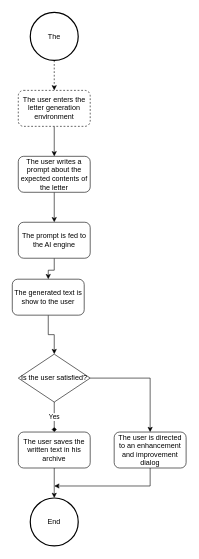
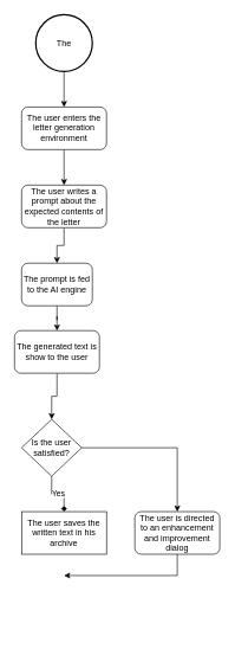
- <mxCell id="3" style="edgeStyle=orthogonalEdgeStyle;rounded=0;orthogonalLoop=1;jettySize=auto;html=1;dashed=1;" edge="1" parent="1" source="4" target="6"><mxGeometry relative="1" as="geometry" /></mxCell>
+ <mxCell id="3" style="edgeStyle=orthogonalEdgeStyle;rounded=0;orthogonalLoop=1;jettySize=auto;html=1;" edge="1" parent="1" source="4" target="6"><mxGeometry relative="1" as="geometry" /></mxCell>
- <mxCell id="6" value="The user enters the letter generation environment" style="rounded=1;whiteSpace=wrap;html=1;dashed=1;" vertex="1" parent="1"><mxGeometry x="30" y="150" width="120" height="60" as="geometry" /></mxCell>
+ <mxCell id="6" value="The user enters the letter generation environment" style="rounded=1;whiteSpace=wrap;html=1;" vertex="1" parent="1"><mxGeometry x="30" y="150" width="120" height="60" as="geometry" /></mxCell>
- <mxCell id="10" value="The prompt is fed to the AI engine" style="rounded=1;whiteSpace=wrap;html=1;" vertex="1" parent="1"><mxGeometry x="30" y="370" width="120" height="60" as="geometry" /></mxCell>
+ <mxCell id="10" value="The prompt is fed to the AI engine" style="rounded=1;whiteSpace=wrap;html=1;" vertex="1" parent="1"><mxGeometry x="30" y="370" width="100" height="60" as="geometry" /></mxCell>
- <mxCell id="15" value="Is the user satisfied?" style="rhombus;whiteSpace=wrap;html=1;" vertex="1" parent="1"><mxGeometry x="30" y="590" width="120" height="80" as="geometry" /></mxCell>
+ <mxCell id="15" value="Is the user satisfied?" style="rhombus;whiteSpace=wrap;html=1;" vertex="1" parent="1"><mxGeometry x="30" y="590" width="85" height="80" as="geometry" /></mxCell>
- <mxCell id="17" value="The user saves the written text in his archive" style="rounded=1;whiteSpace=wrap;html=1;" vertex="1" parent="1"><mxGeometry x="30" y="720" width="120" height="60" as="geometry" /></mxCell>
+ <mxCell id="17" value="The user saves the written text in his archive" style="whiteSpace=wrap;html=1;rounded=0;" vertex="1" parent="1"><mxGeometry x="30" y="720" width="120" height="60" as="geometry" /></mxCell>
- <mxCell id="16" style="edgeStyle=orthogonalEdgeStyle;rounded=0;orthogonalLoop=1;jettySize=auto;html=1;" edge="1" parent="1" source="17" target="2"><mxGeometry relative="1" as="geometry" /></mxCell>
- <mxCell id="2" value="&lt;div&gt;End&lt;/div&gt;" style="ellipse;whiteSpace=wrap;html=1;aspect=fixed;strokeWidth=2;" vertex="1" parent="1"><mxGeometry x="50" y="830" width="80" height="80" as="geometry" /></mxCell>
